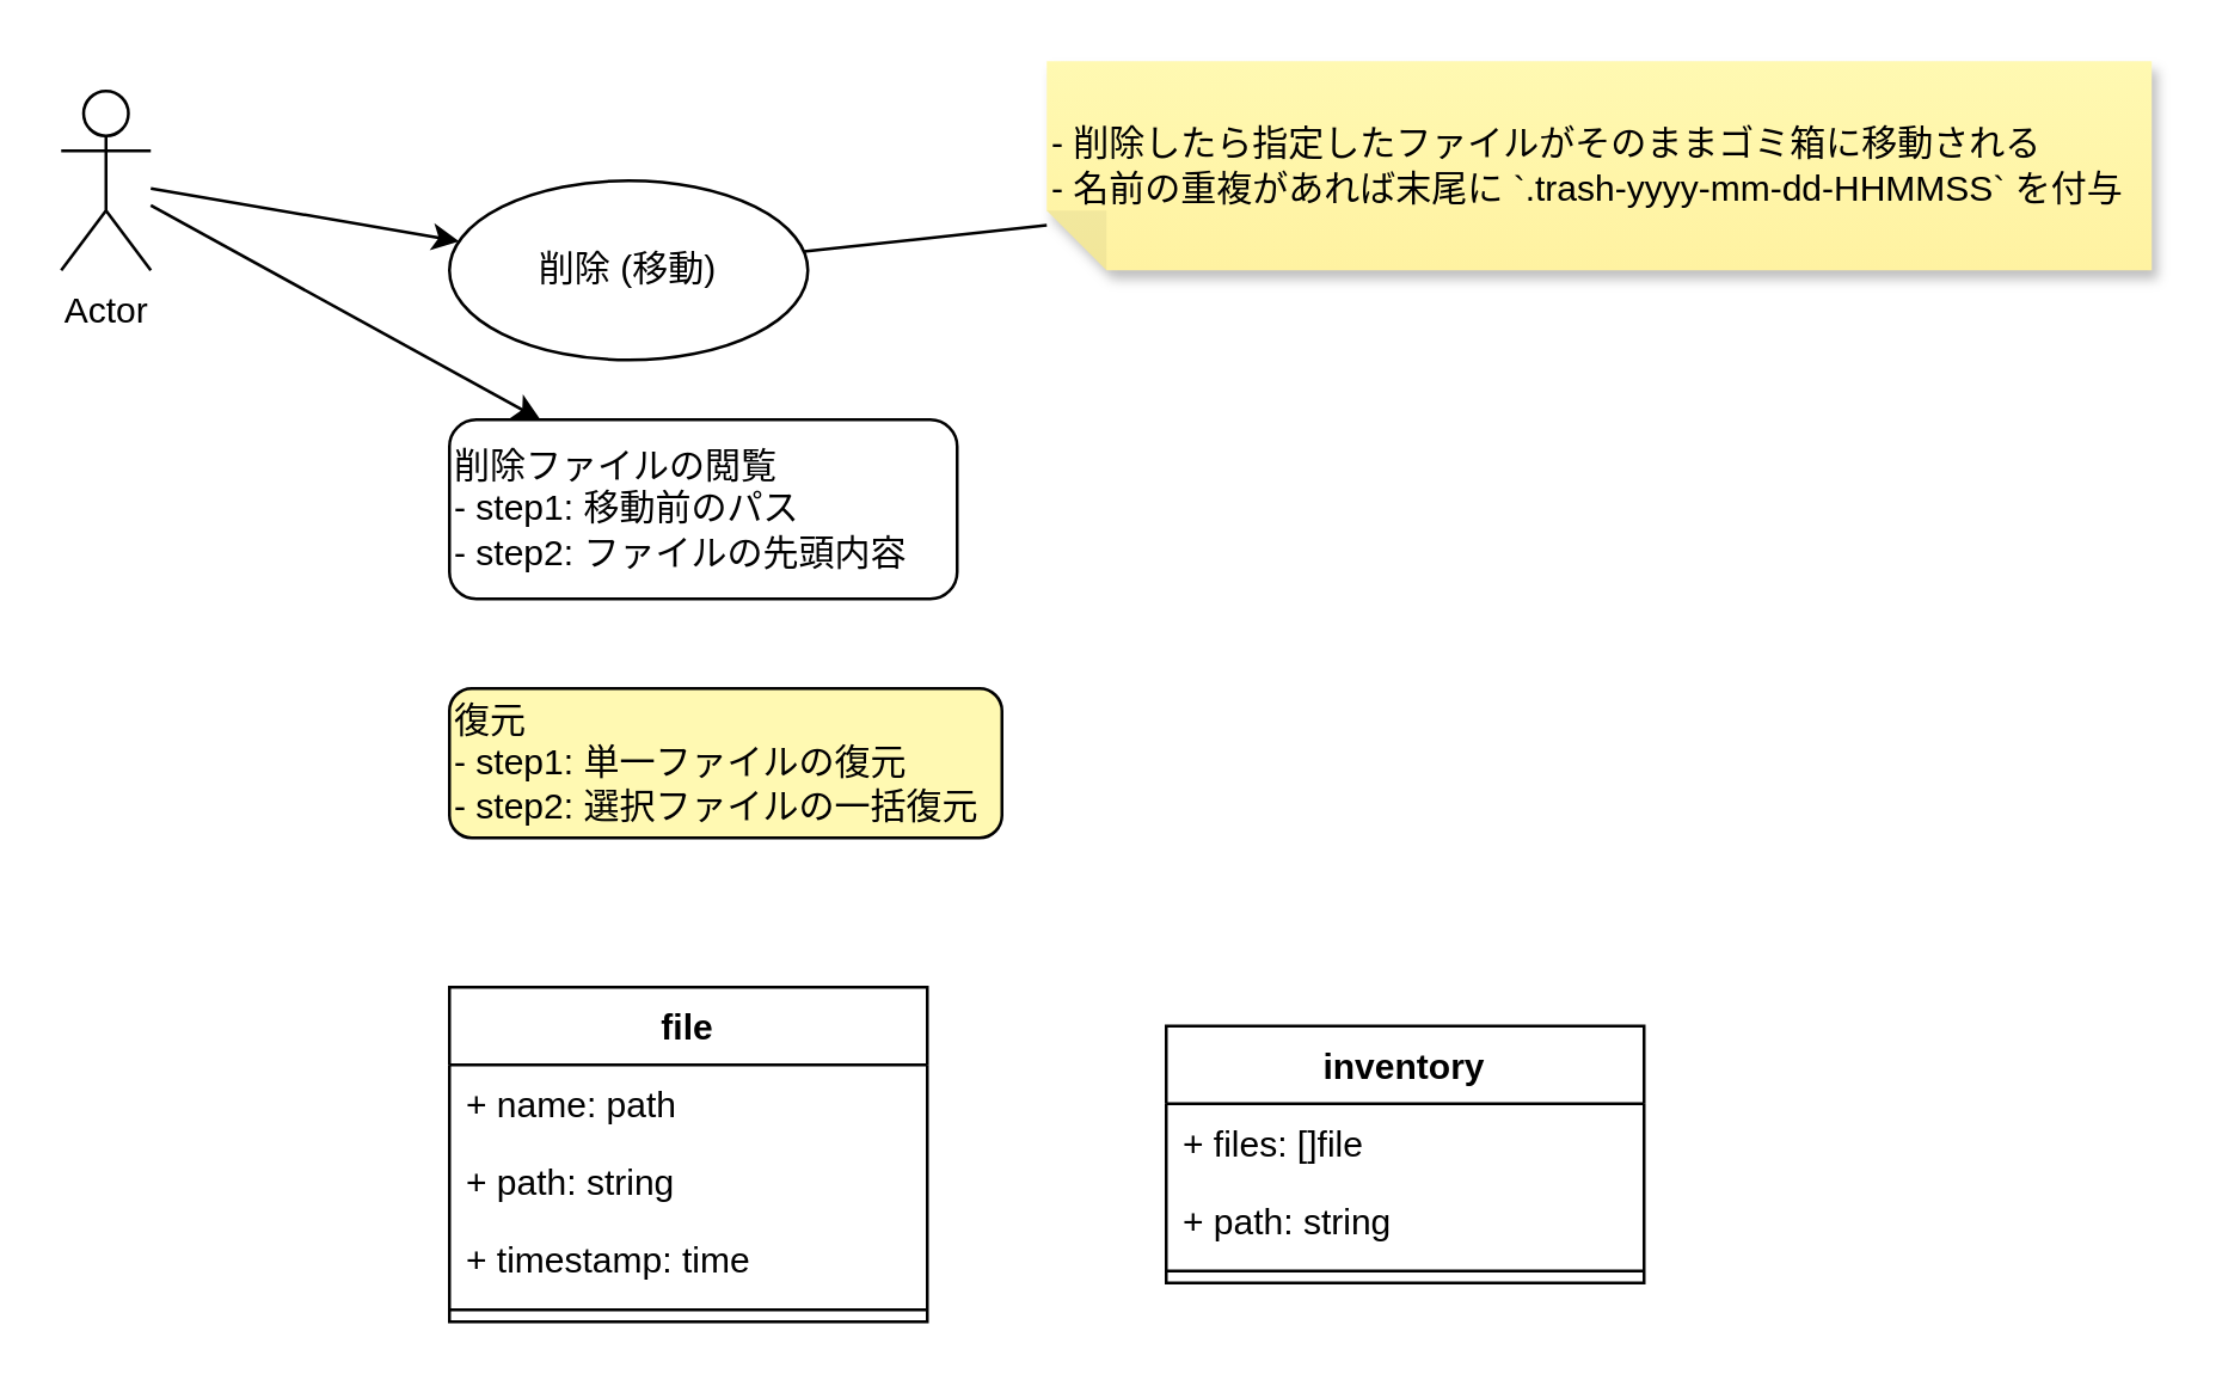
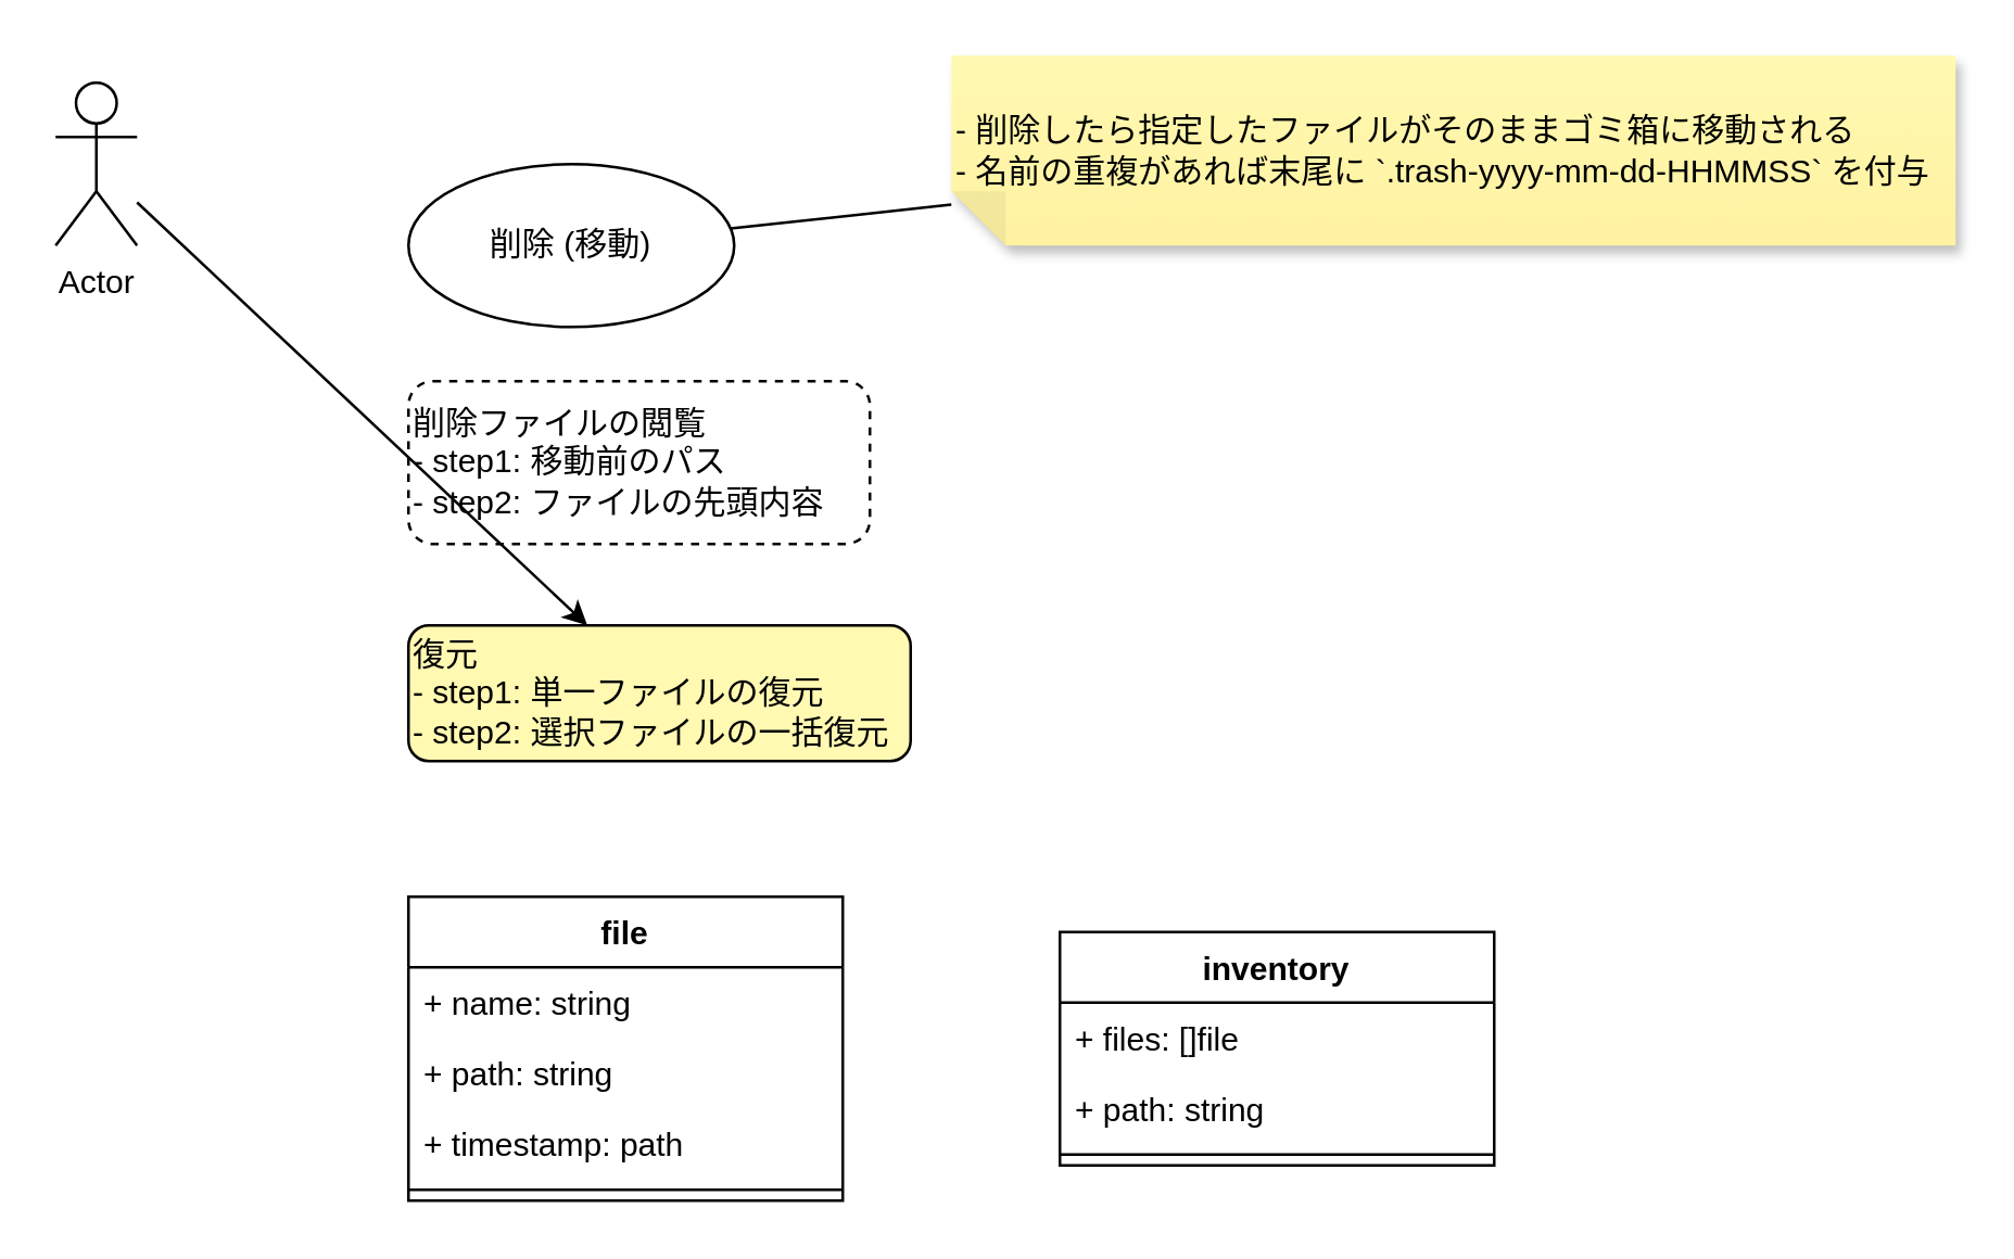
- <mxCell id="6" value="" style="endArrow=classic;html=1;rounded=0;" parent="1" source="2" target="3" edge="1"><mxGeometry width="50" height="50" relative="1" as="geometry"><mxPoint x="260" y="330" as="sourcePoint" /><mxPoint x="310" y="280" as="targetPoint" /></mxGeometry></mxCell>
- <mxCell id="7" value="" style="endArrow=classic;html=1;rounded=0;" parent="1" source="2" target="4" edge="1"><mxGeometry width="50" height="50" relative="1" as="geometry"><mxPoint x="50" y="155" as="sourcePoint" /><mxPoint x="150" y="121" as="targetPoint" /></mxGeometry></mxCell>
+ <mxCell id="8" value="" style="endArrow=classic;html=1;rounded=0;" parent="1" source="2" target="5" edge="1"><mxGeometry width="50" height="50" relative="1" as="geometry"><mxPoint x="50" y="162" as="sourcePoint" /><mxPoint x="150" y="179" as="targetPoint" /></mxGeometry></mxCell>
- <mxCell id="4" value="削除ファイルの閲覧&lt;div&gt;- step1: 移動前のパス&lt;/div&gt;&lt;div&gt;- step2: ファイルの先頭内容&lt;/div&gt;" style="rounded=1;whiteSpace=wrap;html=1;align=left;" parent="1" vertex="1"><mxGeometry x="150" y="140" width="170" height="60" as="geometry" /></mxCell>
+ <mxCell id="4" value="削除ファイルの閲覧&lt;div&gt;- step1: 移動前のパス&lt;/div&gt;&lt;div&gt;- step2: ファイルの先頭内容&lt;/div&gt;" style="rounded=1;whiteSpace=wrap;html=1;align=left;dashed=1;" parent="1" vertex="1"><mxGeometry x="150" y="140" width="170" height="60" as="geometry" /></mxCell>
- <mxCell id="10" value="+ name: path" style="text;strokeColor=none;fillColor=none;align=left;verticalAlign=top;spacingLeft=4;spacingRight=4;overflow=hidden;rotatable=0;points=[[0,0.5],[1,0.5]];portConstraint=eastwest;whiteSpace=wrap;html=1;" parent="9" vertex="1"><mxGeometry y="26" width="160" height="26" as="geometry" /></mxCell>
+ <mxCell id="10" value="+ name: string" style="text;strokeColor=none;fillColor=none;align=left;verticalAlign=top;spacingLeft=4;spacingRight=4;overflow=hidden;rotatable=0;points=[[0,0.5],[1,0.5]];portConstraint=eastwest;whiteSpace=wrap;html=1;" parent="9" vertex="1"><mxGeometry y="26" width="160" height="26" as="geometry" /></mxCell>
- <mxCell id="12" value="+ timestamp: time" style="text;strokeColor=none;fillColor=none;align=left;verticalAlign=top;spacingLeft=4;spacingRight=4;overflow=hidden;rotatable=0;points=[[0,0.5],[1,0.5]];portConstraint=eastwest;whiteSpace=wrap;html=1;" vertex="1" parent="9"><mxGeometry y="78" width="160" height="26" as="geometry" /></mxCell>
+ <mxCell id="12" value="+ timestamp: path" style="text;strokeColor=none;fillColor=none;align=left;verticalAlign=top;spacingLeft=4;spacingRight=4;overflow=hidden;rotatable=0;points=[[0,0.5],[1,0.5]];portConstraint=eastwest;whiteSpace=wrap;html=1;" vertex="1" parent="9"><mxGeometry y="78" width="160" height="26" as="geometry" /></mxCell>
